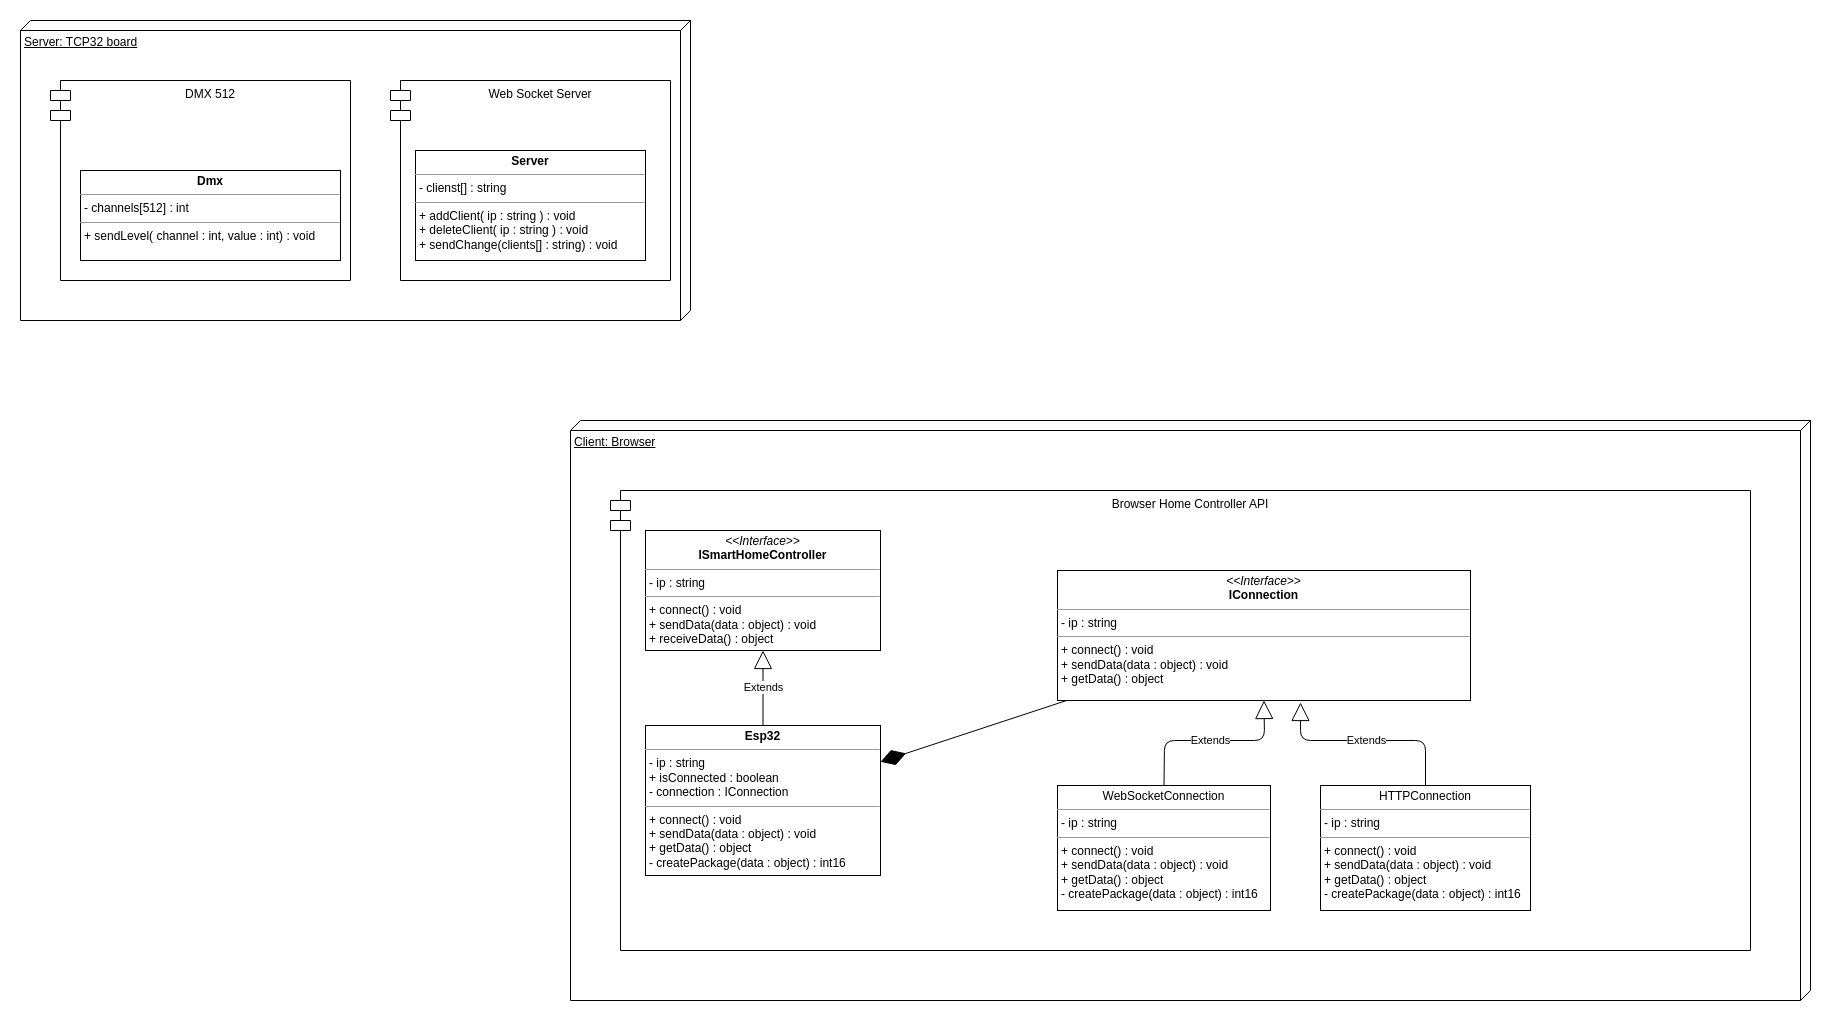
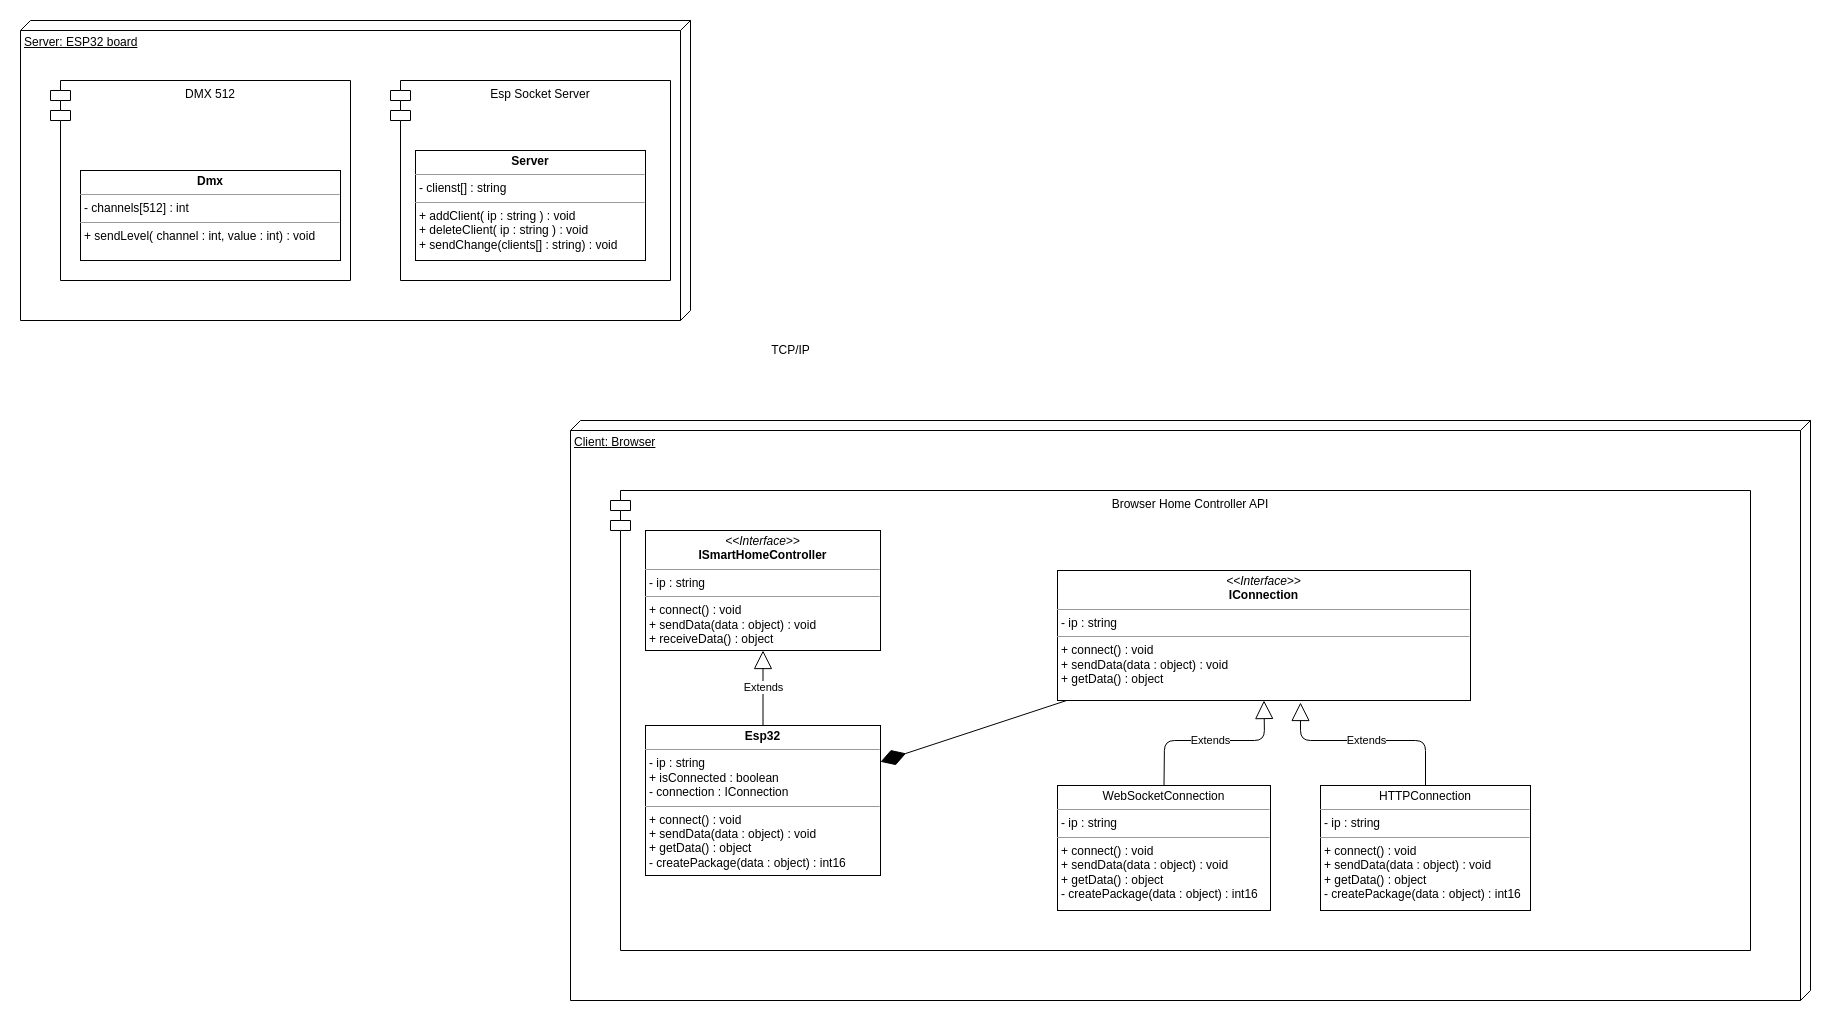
- <mxCell id="2" value="Server: TCP32 board" style="verticalAlign=top;align=left;spacingTop=8;spacingLeft=2;spacingRight=12;shape=cube;size=10;direction=south;fontStyle=4;html=1;" parent="1" vertex="1"><mxGeometry x="20" y="20" width="670" height="300" as="geometry" /></mxCell>
+ <mxCell id="2" value="Server: ESP32 board" style="verticalAlign=top;align=left;spacingTop=8;spacingLeft=2;spacingRight=12;shape=cube;size=10;direction=south;fontStyle=4;html=1;" parent="1" vertex="1"><mxGeometry x="20" y="20" width="670" height="300" as="geometry" /></mxCell>
- <mxCell id="7" value="Web Socket Server" style="shape=module;align=left;spacingLeft=20;align=center;verticalAlign=top;" parent="1" vertex="1"><mxGeometry x="390" y="80" width="280" height="200" as="geometry" /></mxCell>
+ <mxCell id="7" value="Esp Socket Server" style="shape=module;align=left;spacingLeft=20;align=center;verticalAlign=top;" parent="1" vertex="1"><mxGeometry x="390" y="80" width="280" height="200" as="geometry" /></mxCell>
+ <mxCell id="4" value="TCP/IP" style="text;html=1;align=center;verticalAlign=middle;resizable=0;points=[];autosize=1;" parent="1" vertex="1"><mxGeometry x="765" y="340" width="50" height="20" as="geometry" /></mxCell>
